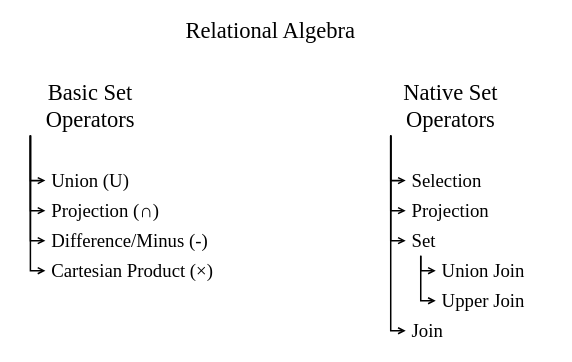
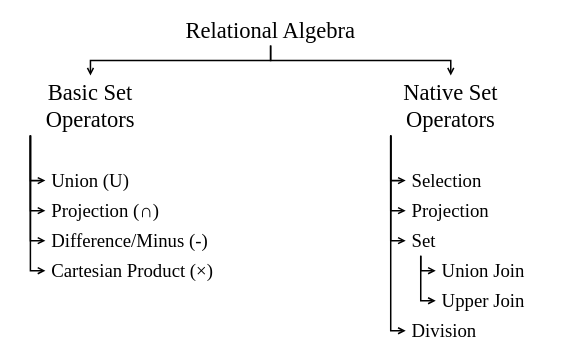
+ <mxCell id="2" style="edgeStyle=orthogonalEdgeStyle;rounded=0;orthogonalLoop=1;jettySize=auto;html=1;entryX=0.5;entryY=0;entryDx=0;entryDy=0;strokeWidth=2;endArrow=open;endFill=0;" edge="1" parent="1" source="4" target="5"><mxGeometry relative="1" as="geometry" /></mxCell>
+ <mxCell id="3" style="edgeStyle=orthogonalEdgeStyle;rounded=0;orthogonalLoop=1;jettySize=auto;html=1;strokeWidth=2;endArrow=open;endFill=0;" edge="1" parent="1" source="4" target="6"><mxGeometry relative="1" as="geometry" /></mxCell>
- <mxCell id="16" value="&amp;nbsp;Join" style="rounded=0;whiteSpace=wrap;html=1;fillColor=none;fontSize=25;fontFamily=Ubuntu Mono;strokeWidth=3;strokeColor=none;align=left;" vertex="1" parent="1"><mxGeometry x="540" y="420" width="120" height="40" as="geometry" /></mxCell>
+ <mxCell id="16" value="&amp;nbsp;Division" style="rounded=0;whiteSpace=wrap;html=1;fillColor=none;fontSize=25;fontFamily=Ubuntu Mono;strokeWidth=3;strokeColor=none;align=left;" vertex="1" parent="1"><mxGeometry x="540" y="420" width="120" height="40" as="geometry" /></mxCell>
